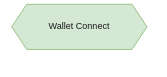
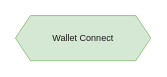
- <mxCell id="2" value="Wallet Connect" style="shape=hexagon;perimeter=hexagonPerimeter2;whiteSpace=wrap;html=1;fixedSize=1;fillColor=#d5e8d4;strokeColor=#82b366;fontColor=#1A1A1A;" parent="1" vertex="1"><mxGeometry x="15" y="5" width="180" height="60" as="geometry" /></mxCell>
+ <mxCell id="2" value="Wallet Connect" style="shape=hexagon;perimeter=hexagonPerimeter2;whiteSpace=wrap;html=1;fixedSize=1;fillColor=#d5e8d4;strokeColor=#82b366;fontColor=#1A1A1A;" parent="1" vertex="1"><mxGeometry x="20" y="20" width="180" height="60" as="geometry" /></mxCell>
